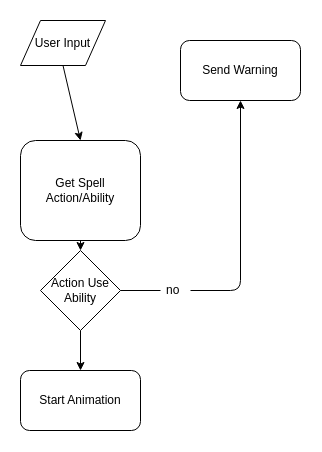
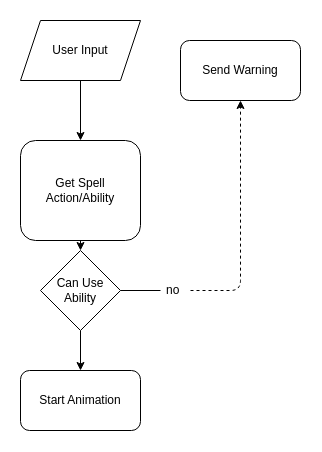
- <mxCell id="2" value="User Input" style="shape=parallelogram;perimeter=parallelogramPerimeter;whiteSpace=wrap;html=1;fixedSize=1;" vertex="1" parent="1"><mxGeometry x="20" y="20" width="85" height="45" as="geometry" /></mxCell>
+ <mxCell id="2" value="User Input" style="shape=parallelogram;perimeter=parallelogramPerimeter;whiteSpace=wrap;html=1;fixedSize=1;" vertex="1" parent="1"><mxGeometry x="20" y="20" width="120" height="60" as="geometry" /></mxCell>
- <mxCell id="7" style="edgeStyle=none;html=1;exitX=1;exitY=0.5;exitDx=0;exitDy=0;entryX=0.5;entryY=1;entryDx=0;entryDy=0;startArrow=none;" edge="1" parent="1" source="12" target="10"><mxGeometry relative="1" as="geometry"><Array as="points"><mxPoint x="240" y="290" /></Array></mxGeometry></mxCell>
+ <mxCell id="7" style="edgeStyle=none;html=1;exitX=1;exitY=0.5;exitDx=0;exitDy=0;entryX=0.5;entryY=1;entryDx=0;entryDy=0;startArrow=none;dashed=1;" edge="1" parent="1" source="12" target="10"><mxGeometry relative="1" as="geometry"><Array as="points"><mxPoint x="240" y="290" /></Array></mxGeometry></mxCell>
- <mxCell id="8" value="Action Use Ability" style="rhombus;whiteSpace=wrap;html=1;" vertex="1" parent="1"><mxGeometry x="40" y="250" width="80" height="80" as="geometry" /></mxCell>
+ <mxCell id="8" value="Can Use Ability" style="rhombus;whiteSpace=wrap;html=1;" vertex="1" parent="1"><mxGeometry x="40" y="250" width="80" height="80" as="geometry" /></mxCell>
